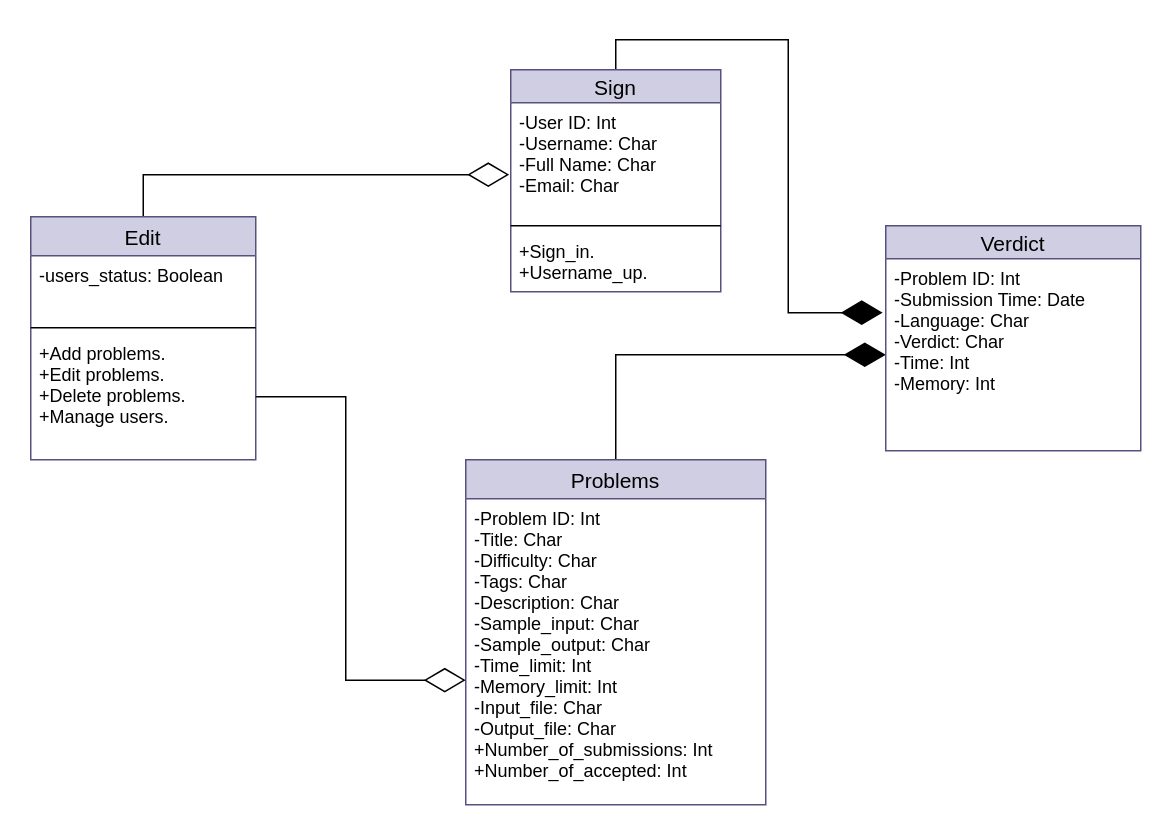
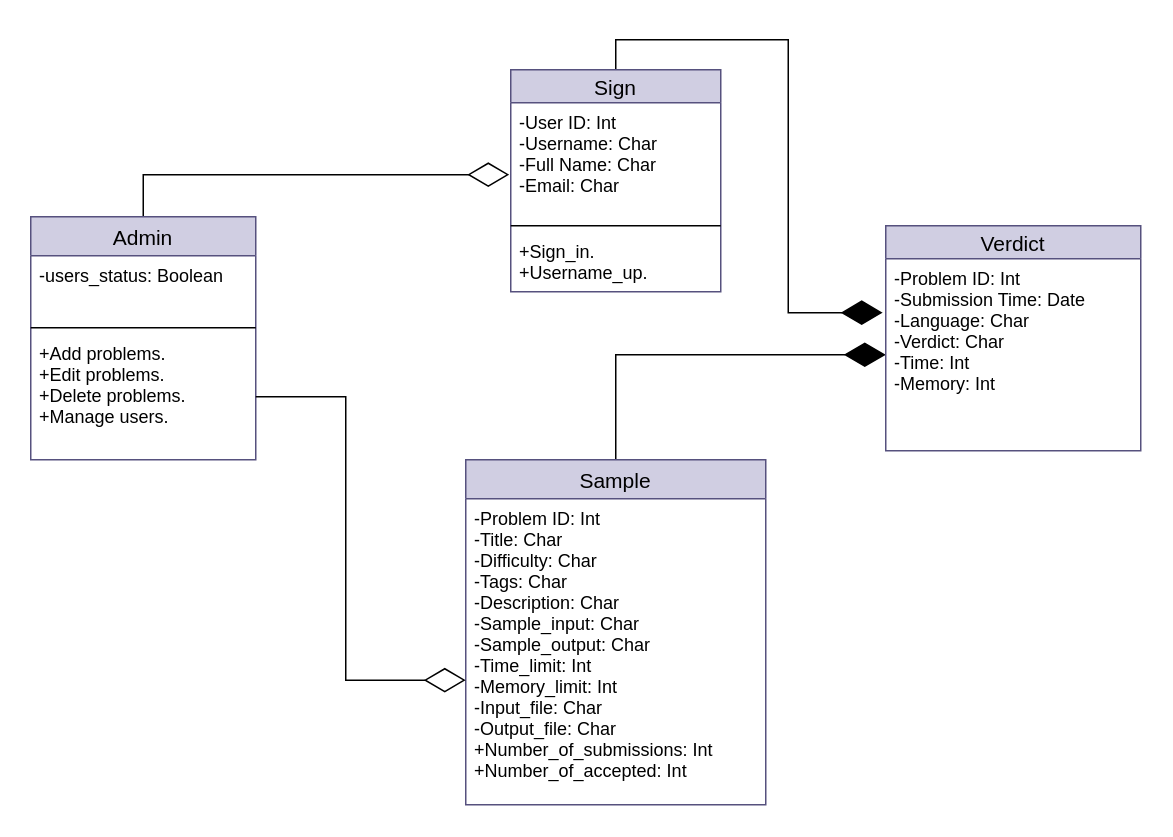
- <mxCell id="13" value="Edit" style="swimlane;fontStyle=0;childLayout=stackLayout;horizontal=1;startSize=26;fillColor=#d0cee2;horizontalStack=0;resizeParent=1;resizeParentMax=0;resizeLast=0;collapsible=1;marginBottom=0;swimlaneFillColor=#ffffff;align=center;fontSize=14;shadow=0;strokeColor=#56517e;" parent="1" vertex="1"><mxGeometry x="20" y="118" width="150" height="162" as="geometry" /></mxCell>
+ <mxCell id="13" value="Admin" style="swimlane;fontStyle=0;childLayout=stackLayout;horizontal=1;startSize=26;fillColor=#d0cee2;horizontalStack=0;resizeParent=1;resizeParentMax=0;resizeLast=0;collapsible=1;marginBottom=0;swimlaneFillColor=#ffffff;align=center;fontSize=14;shadow=0;strokeColor=#56517e;" parent="1" vertex="1"><mxGeometry x="20" y="118" width="150" height="162" as="geometry" /></mxCell>
- <mxCell id="8" value="Problems" style="swimlane;fontStyle=0;childLayout=stackLayout;horizontal=1;startSize=26;fillColor=#d0cee2;horizontalStack=0;resizeParent=1;resizeParentMax=0;resizeLast=0;collapsible=1;marginBottom=0;swimlaneFillColor=#ffffff;align=center;fontSize=14;strokeColor=#56517e;" parent="1" vertex="1"><mxGeometry x="310" y="280" width="200" height="230" as="geometry" /></mxCell>
+ <mxCell id="8" value="Sample" style="swimlane;fontStyle=0;childLayout=stackLayout;horizontal=1;startSize=26;fillColor=#d0cee2;horizontalStack=0;resizeParent=1;resizeParentMax=0;resizeLast=0;collapsible=1;marginBottom=0;swimlaneFillColor=#ffffff;align=center;fontSize=14;strokeColor=#56517e;" parent="1" vertex="1"><mxGeometry x="310" y="280" width="200" height="230" as="geometry" /></mxCell>
